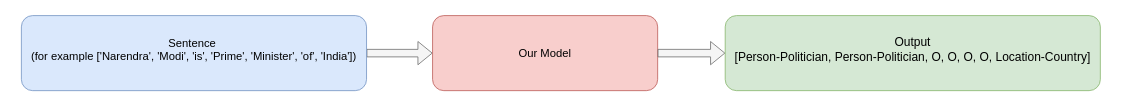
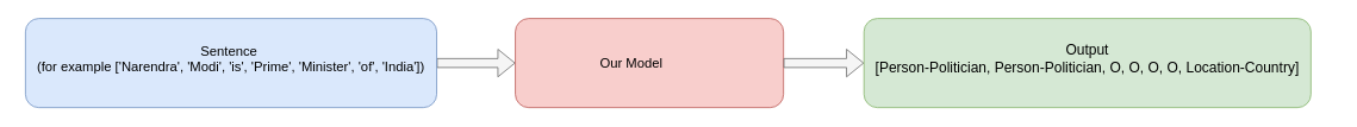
- <mxCell id="6" value="&lt;font style=&quot;font-size: 15px;&quot;&gt;Our Model&lt;/font&gt;" style="text;html=1;align=center;verticalAlign=middle;whiteSpace=wrap;rounded=0;" parent="1" vertex="1"><mxGeometry x="676" y="55" width="100" height="30" as="geometry" /></mxCell>
+ <mxCell id="6" value="&lt;font style=&quot;font-size: 15px;&quot;&gt;Our Model&lt;/font&gt;" style="text;html=1;align=center;verticalAlign=middle;whiteSpace=wrap;rounded=0;" parent="1" vertex="1"><mxGeometry x="656" y="55" width="100" height="30" as="geometry" /></mxCell>
